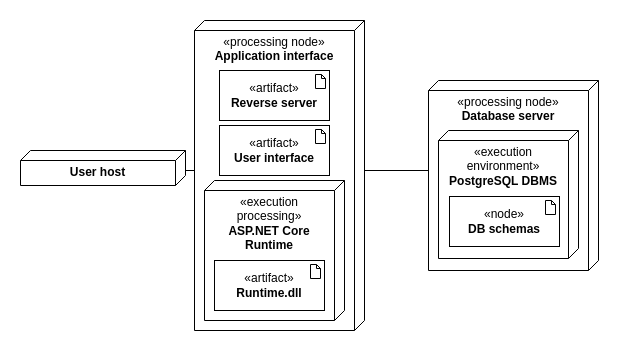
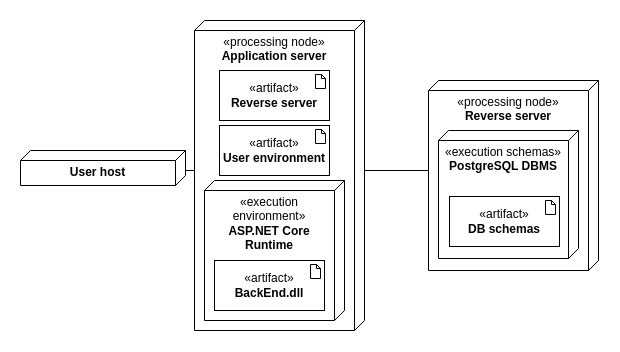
- <mxCell id="3" value="&lt;div&gt;«processing node»&lt;b&gt;&lt;br&gt;&lt;/b&gt;&lt;/div&gt;&lt;b&gt;Application interface&lt;/b&gt;" style="verticalAlign=top;align=center;spacingTop=8;spacingLeft=2;spacingRight=12;shape=cube;size=10;direction=south;fontStyle=0;html=1;whiteSpace=wrap;horizontal=1;" vertex="1" parent="1"><mxGeometry x="194" y="20" width="170" height="310" as="geometry" /></mxCell>
+ <mxCell id="3" value="&lt;div&gt;«processing node»&lt;b&gt;&lt;br&gt;&lt;/b&gt;&lt;/div&gt;&lt;b&gt;Application server&lt;/b&gt;" style="verticalAlign=top;align=center;spacingTop=8;spacingLeft=2;spacingRight=12;shape=cube;size=10;direction=south;fontStyle=0;html=1;whiteSpace=wrap;horizontal=1;" vertex="1" parent="1"><mxGeometry x="194" y="20" width="170" height="310" as="geometry" /></mxCell>
- <mxCell id="11" value="&lt;div&gt;«processing node»&lt;b&gt;&lt;br&gt;&lt;/b&gt;&lt;/div&gt;&lt;b&gt;Database server&lt;/b&gt;" style="verticalAlign=top;align=center;spacingTop=8;spacingLeft=2;spacingRight=12;shape=cube;size=10;direction=south;fontStyle=0;html=1;whiteSpace=wrap;horizontal=1;" vertex="1" parent="1"><mxGeometry x="428" y="80" width="170" height="190" as="geometry" /></mxCell>
+ <mxCell id="11" value="&lt;div&gt;«processing node»&lt;b&gt;&lt;br&gt;&lt;/b&gt;&lt;/div&gt;&lt;b&gt;Reverse server&lt;/b&gt;" style="verticalAlign=top;align=center;spacingTop=8;spacingLeft=2;spacingRight=12;shape=cube;size=10;direction=south;fontStyle=0;html=1;whiteSpace=wrap;horizontal=1;" vertex="1" parent="1"><mxGeometry x="428" y="80" width="170" height="190" as="geometry" /></mxCell>
- <mxCell id="6" value="&lt;div&gt;«artifact»&lt;b&gt;&lt;br&gt;&lt;/b&gt;&lt;/div&gt;&lt;b&gt;User interface&lt;/b&gt;" style="html=1;whiteSpace=wrap;" vertex="1" parent="1"><mxGeometry x="219" y="125" width="110" height="50" as="geometry" /></mxCell>
+ <mxCell id="6" value="&lt;div&gt;«artifact»&lt;b&gt;&lt;br&gt;&lt;/b&gt;&lt;/div&gt;&lt;b&gt;User environment&lt;/b&gt;" style="html=1;whiteSpace=wrap;" vertex="1" parent="1"><mxGeometry x="219" y="125" width="110" height="50" as="geometry" /></mxCell>
- <mxCell id="12" value="&lt;div&gt;«execution environment»&lt;b&gt;&lt;br&gt;&lt;/b&gt;&lt;/div&gt;&lt;b&gt;PostgreSQL DBMS&lt;/b&gt;" style="verticalAlign=top;align=center;spacingTop=8;spacingLeft=2;spacingRight=12;shape=cube;size=10;direction=south;fontStyle=0;html=1;whiteSpace=wrap;horizontal=1;" vertex="1" parent="1"><mxGeometry x="438" y="130" width="140" height="128" as="geometry" /></mxCell>
+ <mxCell id="12" value="&lt;div&gt;«execution schemas»&lt;b&gt;&lt;br&gt;&lt;/b&gt;&lt;/div&gt;&lt;b&gt;PostgreSQL DBMS&lt;/b&gt;" style="verticalAlign=top;align=center;spacingTop=8;spacingLeft=2;spacingRight=12;shape=cube;size=10;direction=south;fontStyle=0;html=1;whiteSpace=wrap;horizontal=1;" vertex="1" parent="1"><mxGeometry x="438" y="130" width="140" height="128" as="geometry" /></mxCell>
- <mxCell id="8" value="&lt;div&gt;«execution processing»&lt;b&gt;&lt;br&gt;&lt;/b&gt;&lt;/div&gt;&lt;b&gt;ASP.NET Core Runtime&lt;/b&gt;" style="verticalAlign=top;align=center;spacingTop=8;spacingLeft=2;spacingRight=12;shape=cube;size=10;direction=south;fontStyle=0;html=1;whiteSpace=wrap;horizontal=1;" vertex="1" parent="1"><mxGeometry x="204" y="180" width="140" height="140" as="geometry" /></mxCell>
+ <mxCell id="8" value="&lt;div&gt;«execution environment»&lt;b&gt;&lt;br&gt;&lt;/b&gt;&lt;/div&gt;&lt;b&gt;ASP.NET Core Runtime&lt;/b&gt;" style="verticalAlign=top;align=center;spacingTop=8;spacingLeft=2;spacingRight=12;shape=cube;size=10;direction=south;fontStyle=0;html=1;whiteSpace=wrap;horizontal=1;" vertex="1" parent="1"><mxGeometry x="204" y="180" width="140" height="140" as="geometry" /></mxCell>
- <mxCell id="13" value="&lt;div&gt;«node»&lt;b&gt;&lt;br&gt;&lt;/b&gt;&lt;/div&gt;&lt;b&gt;DB schemas&lt;/b&gt;" style="html=1;whiteSpace=wrap;" vertex="1" parent="1"><mxGeometry x="449" y="196" width="110" height="50" as="geometry" /></mxCell>
+ <mxCell id="13" value="&lt;div&gt;«artifact»&lt;b&gt;&lt;br&gt;&lt;/b&gt;&lt;/div&gt;&lt;b&gt;DB schemas&lt;/b&gt;" style="html=1;whiteSpace=wrap;" vertex="1" parent="1"><mxGeometry x="449" y="196" width="110" height="50" as="geometry" /></mxCell>
- <mxCell id="9" value="&lt;div&gt;«artifact»&lt;b&gt;&lt;br&gt;&lt;/b&gt;&lt;/div&gt;&lt;b&gt;Runtime.dll&lt;/b&gt;" style="html=1;whiteSpace=wrap;" vertex="1" parent="1"><mxGeometry x="214" y="260" width="110" height="50" as="geometry" /></mxCell>
+ <mxCell id="9" value="&lt;div&gt;«artifact»&lt;b&gt;&lt;br&gt;&lt;/b&gt;&lt;/div&gt;&lt;b&gt;BackEnd.dll&lt;/b&gt;" style="html=1;whiteSpace=wrap;" vertex="1" parent="1"><mxGeometry x="214" y="260" width="110" height="50" as="geometry" /></mxCell>
